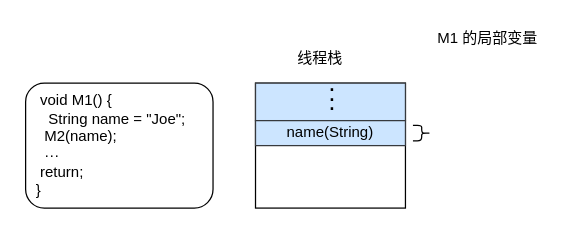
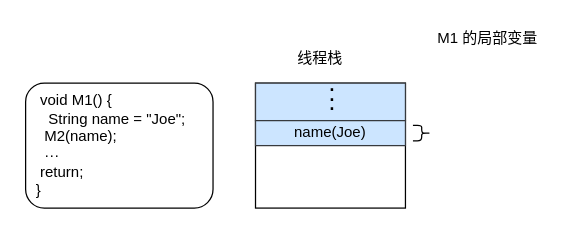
- <mxCell id="12" value="name(String)" style="rounded=0;whiteSpace=wrap;html=1;fillColor=#cce5ff;strokeColor=#36393d;" vertex="1" parent="1"><mxGeometry x="204" y="96" width="120" height="20" as="geometry" /></mxCell>
+ <mxCell id="12" value="name(Joe)" style="rounded=0;whiteSpace=wrap;html=1;fillColor=#cce5ff;strokeColor=#36393d;" vertex="1" parent="1"><mxGeometry x="204" y="96" width="120" height="20" as="geometry" /></mxCell>
